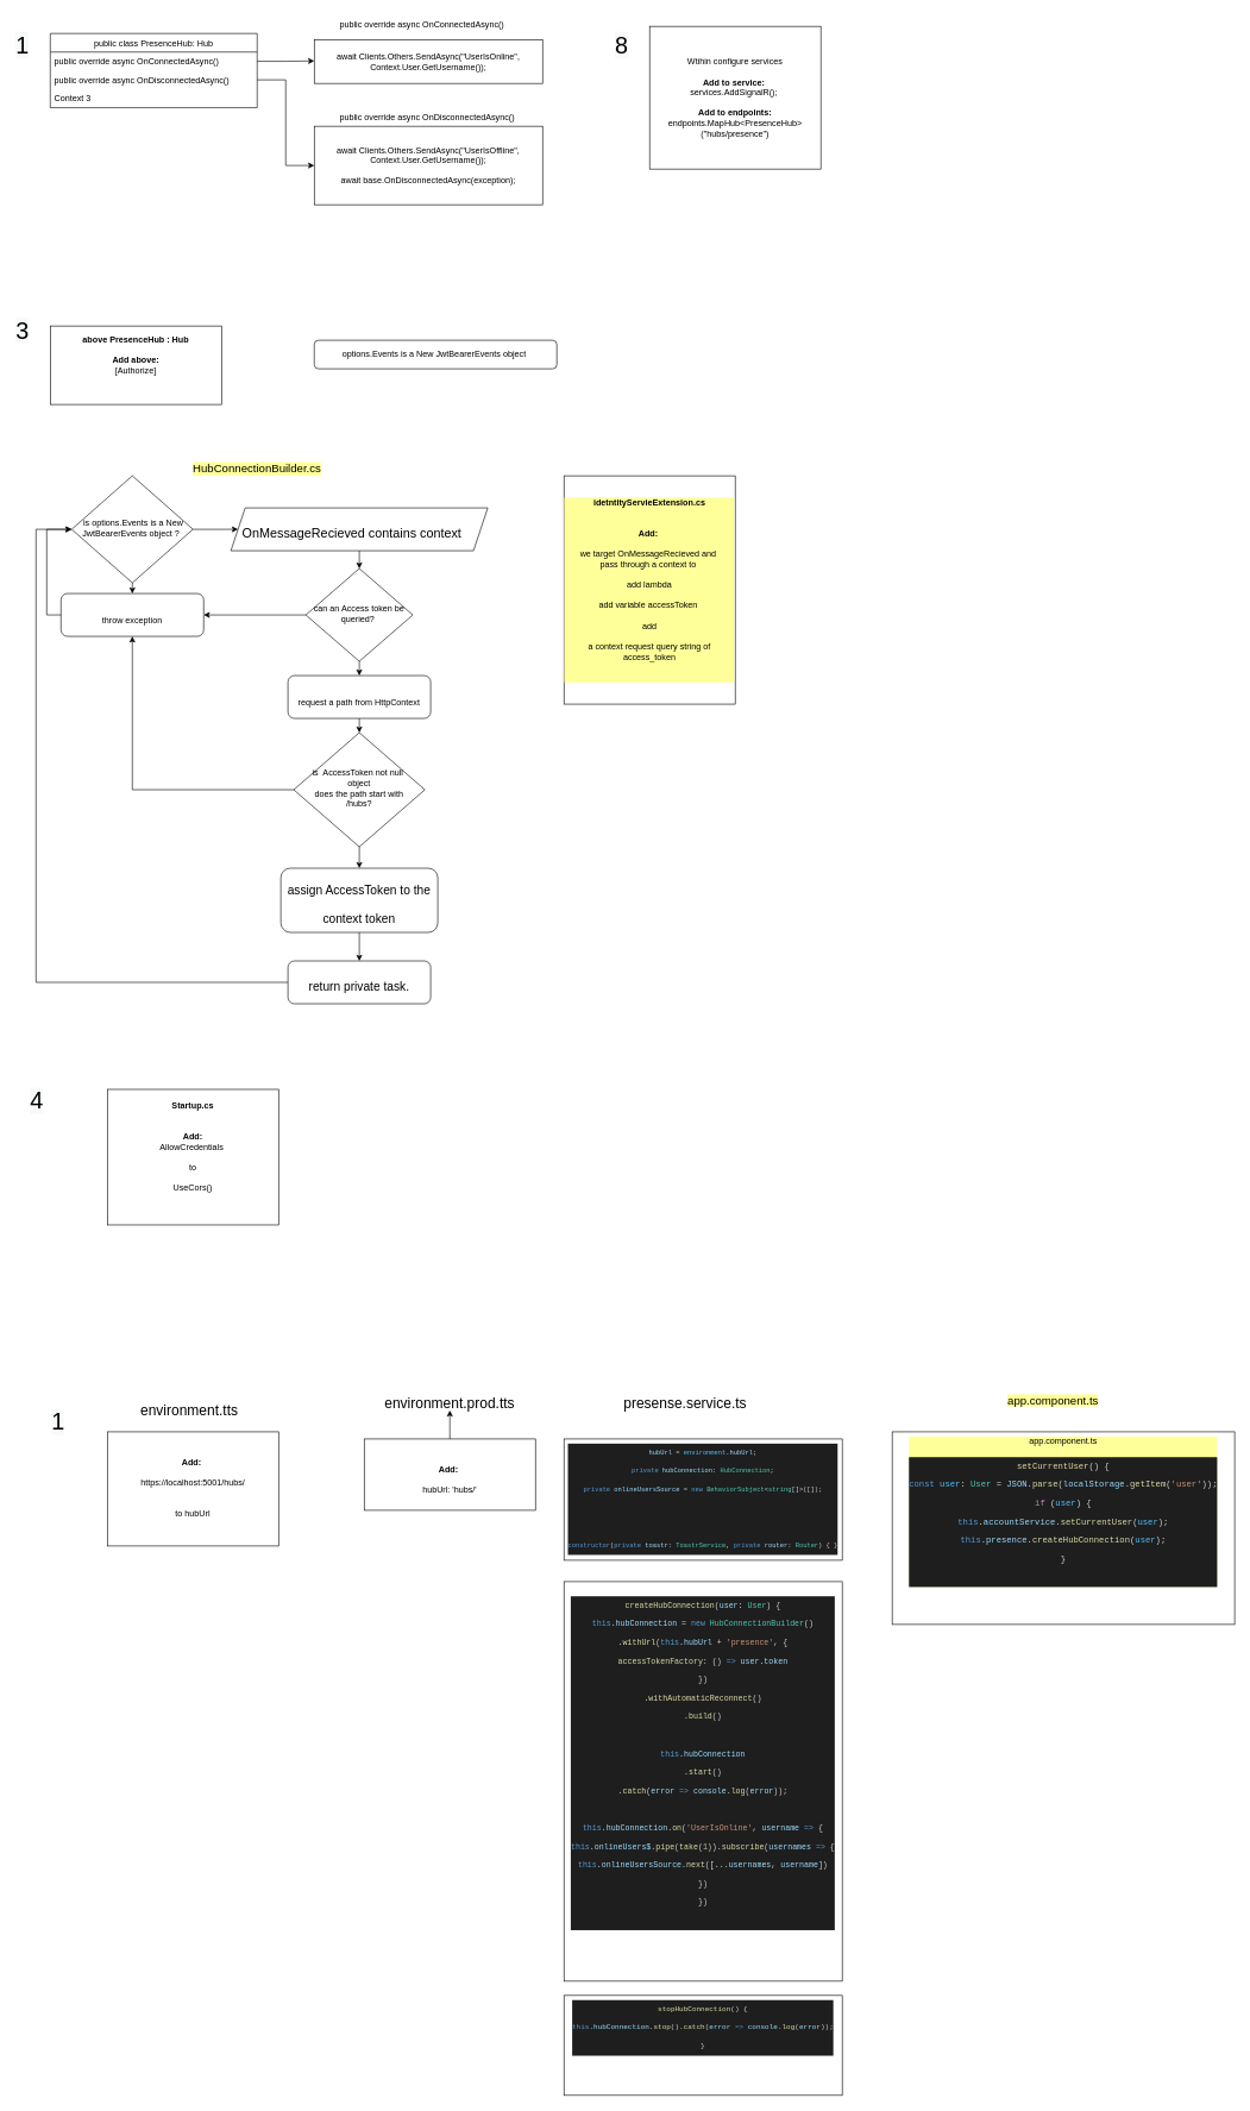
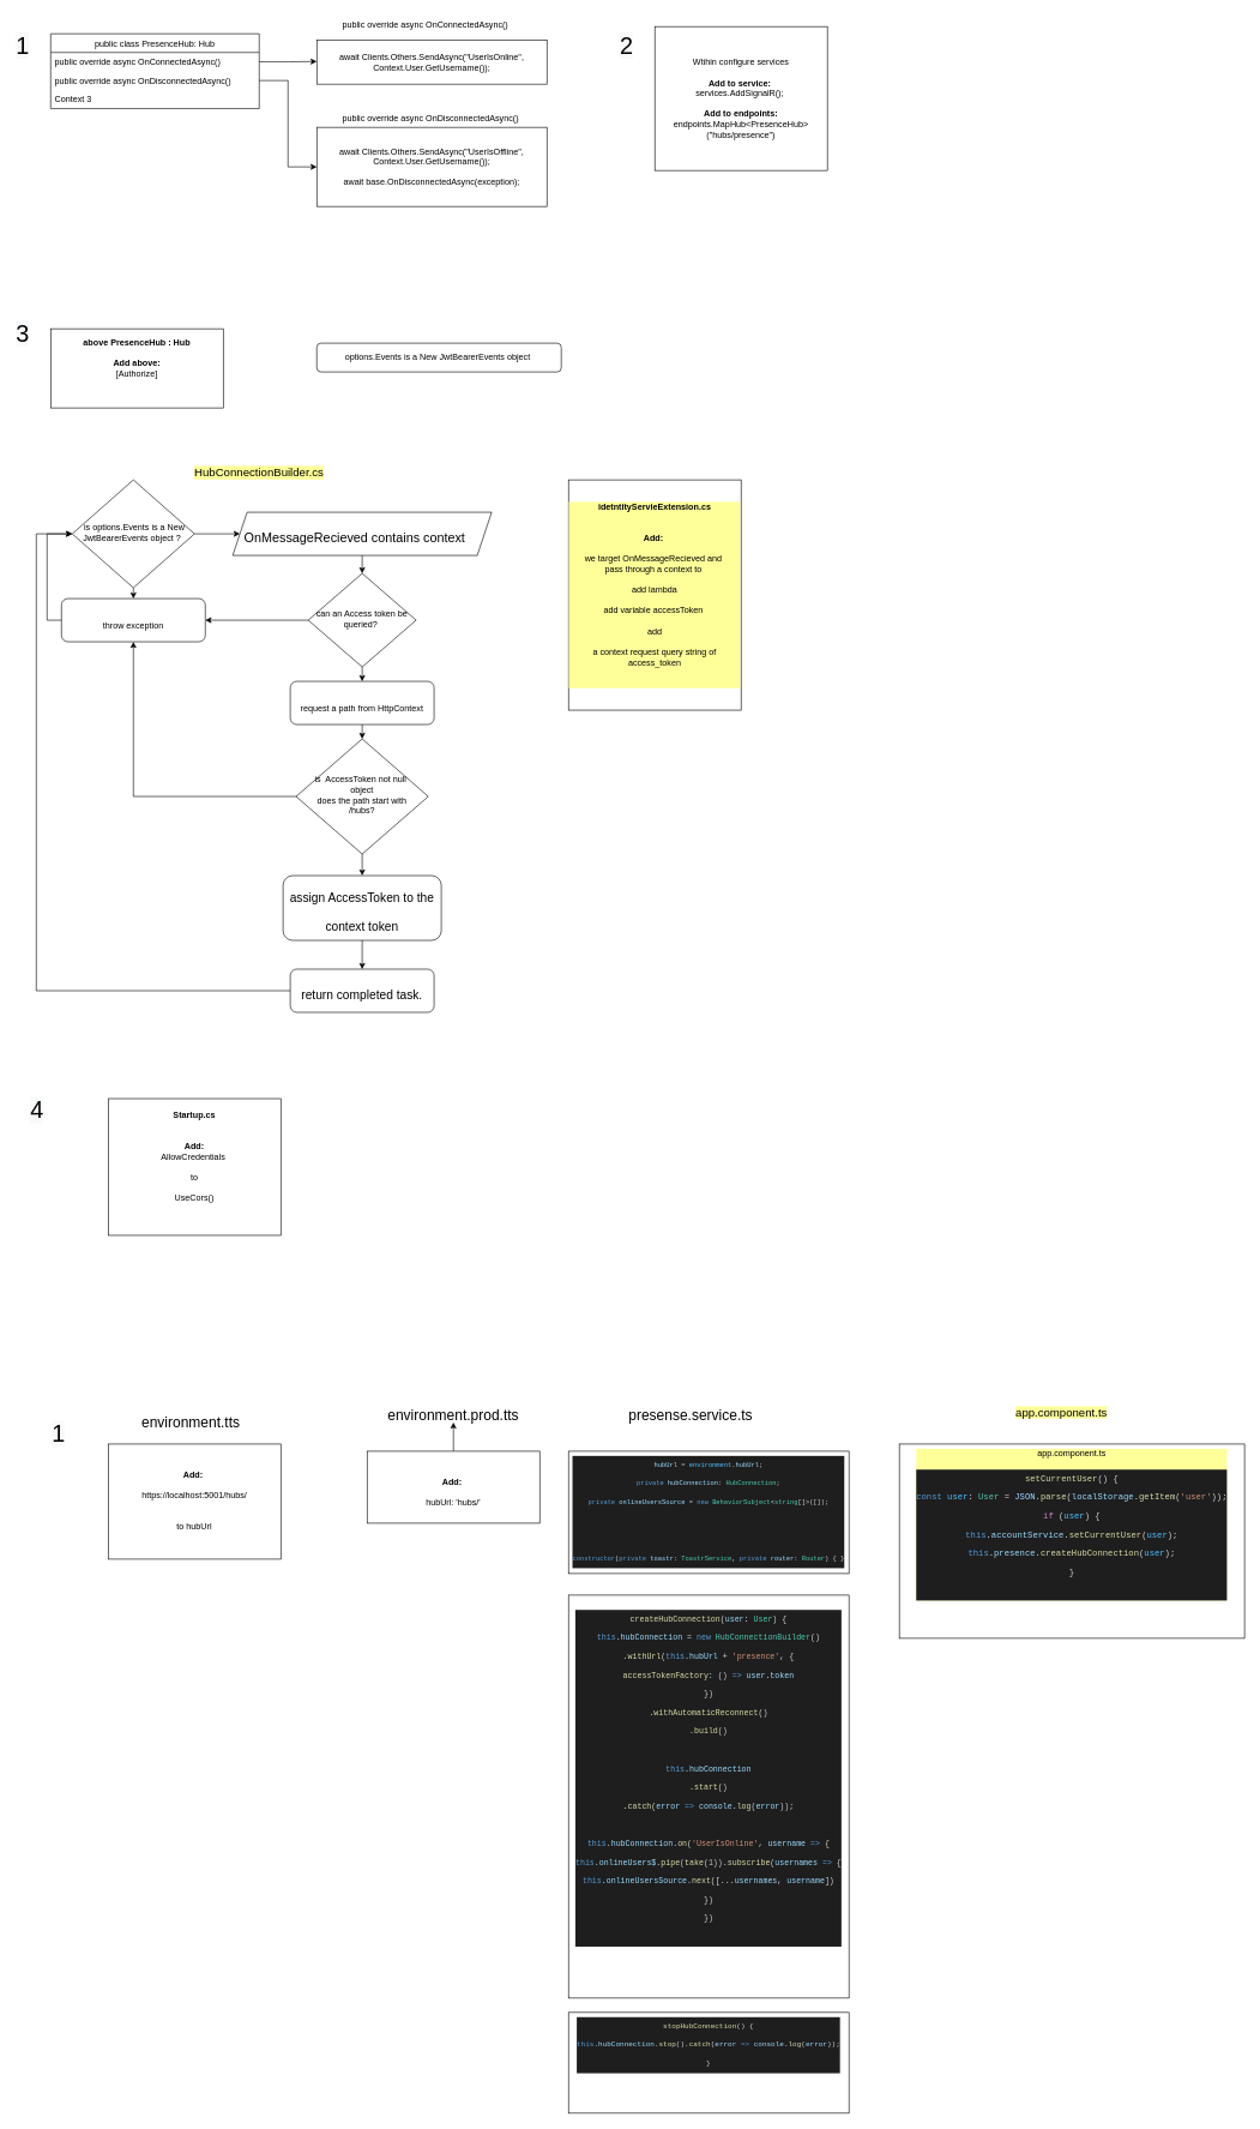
- <mxCell id="16" value="&lt;span style=&quot;color: rgb(0 , 0 , 0) ; font-family: &amp;#34;helvetica&amp;#34; ; font-style: normal ; font-weight: 400 ; letter-spacing: normal ; text-align: center ; text-indent: 0px ; text-transform: none ; word-spacing: 0px ; background-color: rgb(248 , 249 , 250) ; display: inline ; float: none ; font-size: 33px&quot;&gt;&lt;font style=&quot;font-size: 33px&quot;&gt;8&lt;/font&gt;&lt;/span&gt;" style="text;whiteSpace=wrap;html=1;fontSize=33;" vertex="1" parent="1"><mxGeometry x="860" y="36" width="50" height="70" as="geometry" /></mxCell>
+ <mxCell id="16" value="&lt;span style=&quot;color: rgb(0 , 0 , 0) ; font-family: &amp;#34;helvetica&amp;#34; ; font-style: normal ; font-weight: 400 ; letter-spacing: normal ; text-align: center ; text-indent: 0px ; text-transform: none ; word-spacing: 0px ; background-color: rgb(248 , 249 , 250) ; display: inline ; float: none ; font-size: 33px&quot;&gt;&lt;font style=&quot;font-size: 33px&quot;&gt;2&lt;/font&gt;&lt;/span&gt;" style="text;whiteSpace=wrap;html=1;fontSize=33;" vertex="1" parent="1"><mxGeometry x="860" y="36" width="50" height="70" as="geometry" /></mxCell>
- <mxCell id="31" value="&lt;font style=&quot;font-size: 17px&quot;&gt;return private task.&lt;/font&gt;" style="rounded=1;whiteSpace=wrap;html=1;fontSize=33;" vertex="1" parent="1"><mxGeometry x="403.12" y="1346" width="200" height="60" as="geometry" /></mxCell>
+ <mxCell id="31" value="&lt;font style=&quot;font-size: 17px&quot;&gt;return completed task.&lt;/font&gt;" style="rounded=1;whiteSpace=wrap;html=1;fontSize=33;" vertex="1" parent="1"><mxGeometry x="403.12" y="1346" width="200" height="60" as="geometry" /></mxCell>
